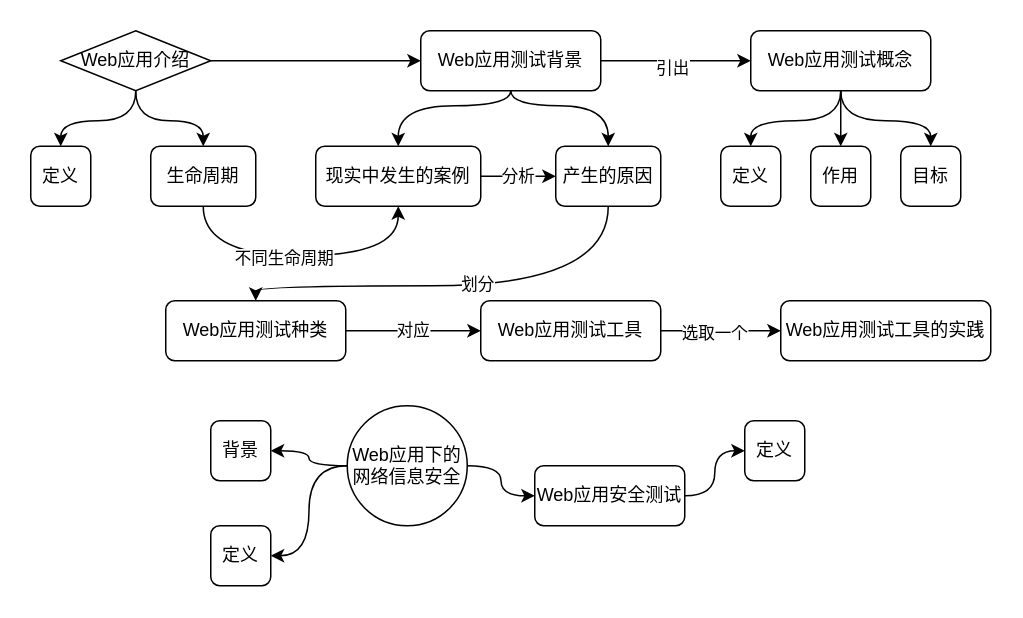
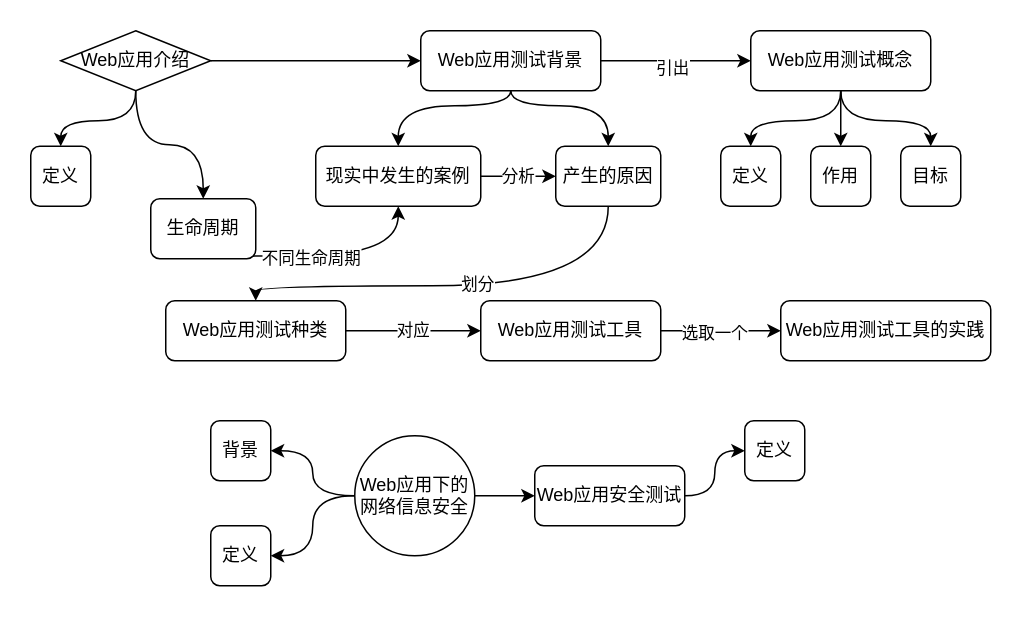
- <mxCell id="14" value="生命周期" style="rounded=1;whiteSpace=wrap;html=1;" vertex="1" parent="1"><mxGeometry x="100" y="97" width="70" height="40" as="geometry" /></mxCell>
+ <mxCell id="14" value="生命周期" style="rounded=1;whiteSpace=wrap;html=1;" vertex="1" parent="1"><mxGeometry x="100" y="132" width="70" height="40" as="geometry" /></mxCell>
- <mxCell id="36" value="Web应用下的网络信息安全" style="ellipse;whiteSpace=wrap;html=1;aspect=fixed;" vertex="1" parent="1"><mxGeometry x="231" y="270" width="80" height="80" as="geometry" /></mxCell>
+ <mxCell id="36" value="Web应用下的网络信息安全" style="ellipse;whiteSpace=wrap;html=1;aspect=fixed;" vertex="1" parent="1"><mxGeometry x="236" y="290" width="80" height="80" as="geometry" /></mxCell>
